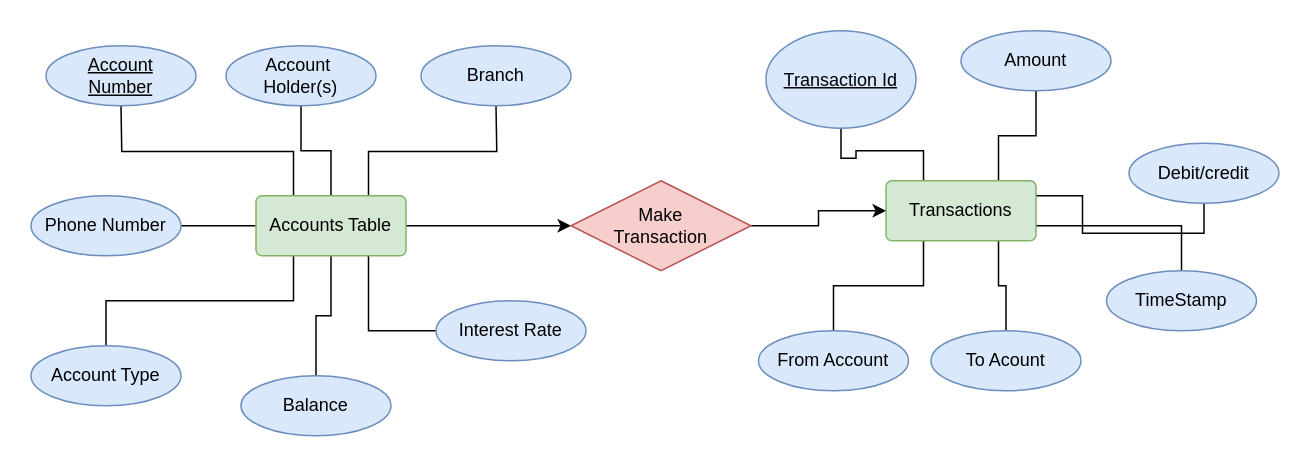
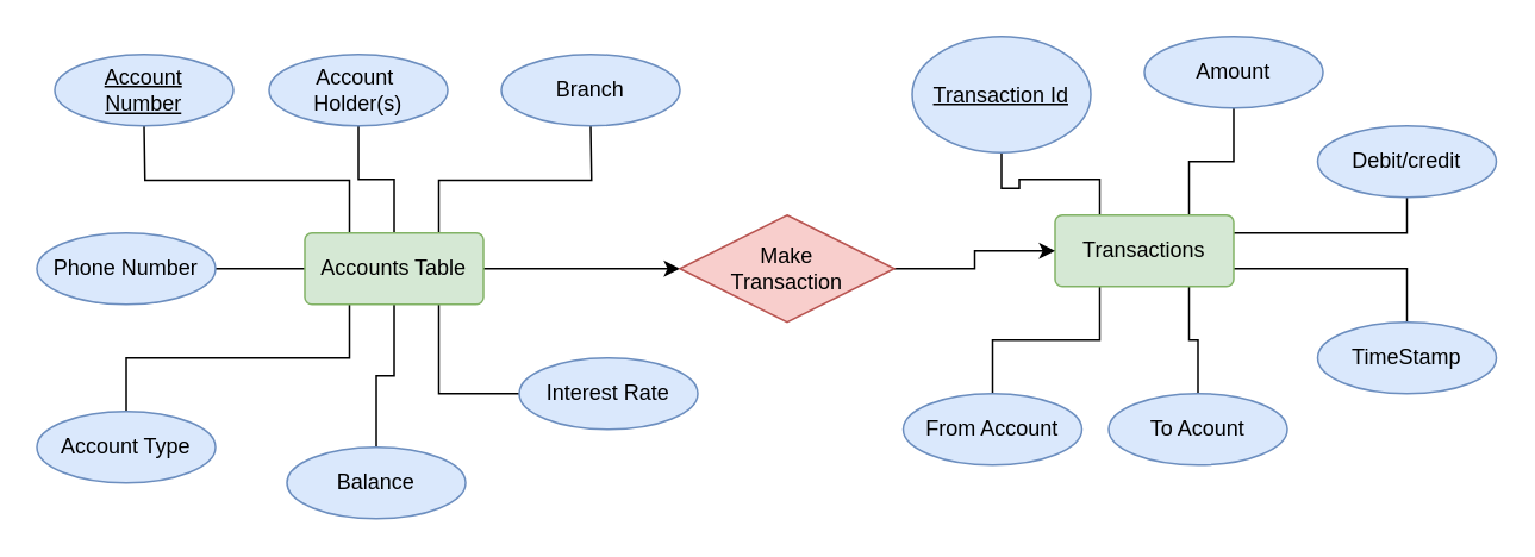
- <mxCell id="29" value="Debit/credit" style="ellipse;whiteSpace=wrap;html=1;align=center;fillColor=#dae8fc;strokeColor=#6c8ebf;" vertex="1" parent="1"><mxGeometry x="752" y="95" width="100" height="40" as="geometry" /></mxCell>
+ <mxCell id="29" value="Debit/credit" style="ellipse;whiteSpace=wrap;html=1;align=center;fillColor=#dae8fc;strokeColor=#6c8ebf;" vertex="1" parent="1"><mxGeometry x="737" y="70" width="100" height="40" as="geometry" /></mxCell>
